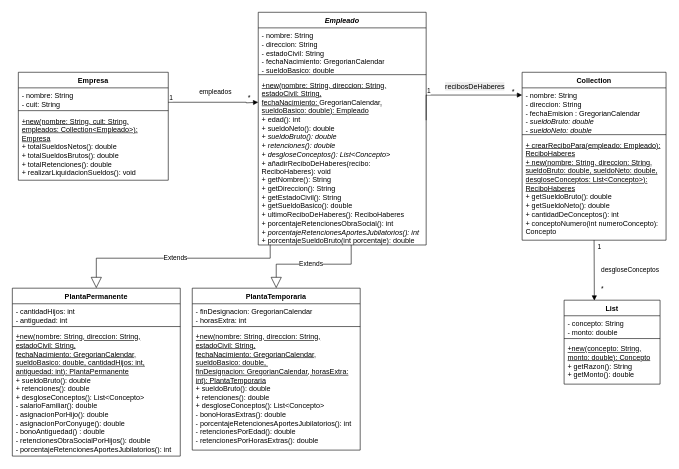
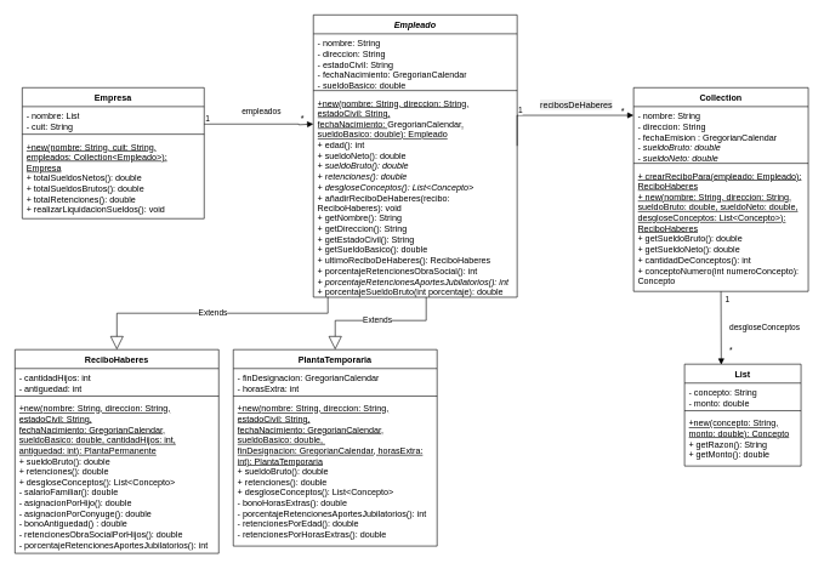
- <mxCell id="3" value="- nombre: String&lt;div&gt;- cuit: String&lt;/div&gt;" style="text;strokeColor=none;fillColor=none;align=left;verticalAlign=top;spacingLeft=4;spacingRight=4;overflow=hidden;rotatable=0;points=[[0,0.5],[1,0.5]];portConstraint=eastwest;whiteSpace=wrap;html=1;" parent="2" vertex="1"><mxGeometry y="26" width="250" height="34" as="geometry" /></mxCell>
+ <mxCell id="3" value="- nombre: List&lt;div&gt;- cuit: String&lt;/div&gt;" style="text;strokeColor=none;fillColor=none;align=left;verticalAlign=top;spacingLeft=4;spacingRight=4;overflow=hidden;rotatable=0;points=[[0,0.5],[1,0.5]];portConstraint=eastwest;whiteSpace=wrap;html=1;" parent="2" vertex="1"><mxGeometry y="26" width="250" height="34" as="geometry" /></mxCell>
- <mxCell id="13" value="PlantaPermanente" style="swimlane;fontStyle=1;align=center;verticalAlign=top;childLayout=stackLayout;horizontal=1;startSize=26;horizontalStack=0;resizeParent=1;resizeParentMax=0;resizeLast=0;collapsible=1;marginBottom=0;whiteSpace=wrap;html=1;" parent="1" vertex="1"><mxGeometry x="20" y="480" width="280" height="280" as="geometry" /></mxCell>
+ <mxCell id="13" value="ReciboHaberes" style="swimlane;fontStyle=1;align=center;verticalAlign=top;childLayout=stackLayout;horizontal=1;startSize=26;horizontalStack=0;resizeParent=1;resizeParentMax=0;resizeLast=0;collapsible=1;marginBottom=0;whiteSpace=wrap;html=1;" parent="1" vertex="1"><mxGeometry x="20" y="480" width="280" height="280" as="geometry" /></mxCell>
